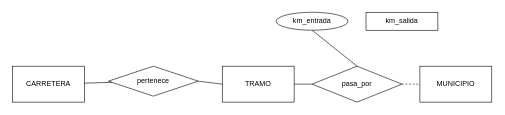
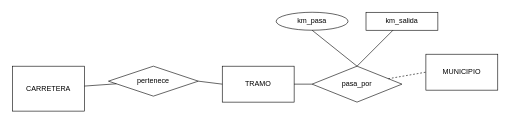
- <mxCell id="11" value="km_entrada" style="ellipse;whiteSpace=wrap;html=1;" vertex="1" parent="1"><mxGeometry x="460" y="20" width="120" height="30" as="geometry" /></mxCell>
+ <mxCell id="11" value="km_pasa" style="ellipse;whiteSpace=wrap;html=1;" vertex="1" parent="1"><mxGeometry x="460" y="20" width="120" height="30" as="geometry" /></mxCell>
+ <mxCell id="13" value="" style="endArrow=none;html=1;rounded=0;exitX=0.5;exitY=0;exitDx=0;exitDy=0;" edge="1" parent="1" source="8" target="12"><mxGeometry width="50" height="50" relative="1" as="geometry"><mxPoint x="620" y="90" as="sourcePoint" /><mxPoint x="670" y="40" as="targetPoint" /></mxGeometry></mxCell>
- <mxCell id="2" value="CARRETERA" style="rounded=0;whiteSpace=wrap;html=1;" vertex="1" parent="1"><mxGeometry x="20" y="110" width="120" height="60" as="geometry" /></mxCell>
+ <mxCell id="2" value="CARRETERA" style="rounded=0;whiteSpace=wrap;html=1;" vertex="1" parent="1"><mxGeometry x="20" y="110" width="120" height="75" as="geometry" /></mxCell>
- <mxCell id="4" value="MUNICIPIO" style="rounded=0;whiteSpace=wrap;html=1;" vertex="1" parent="1"><mxGeometry x="700" y="110" width="120" height="60" as="geometry" /></mxCell>
+ <mxCell id="4" value="MUNICIPIO" style="rounded=0;whiteSpace=wrap;html=1;" vertex="1" parent="1"><mxGeometry x="710" y="90" width="120" height="60" as="geometry" /></mxCell>
